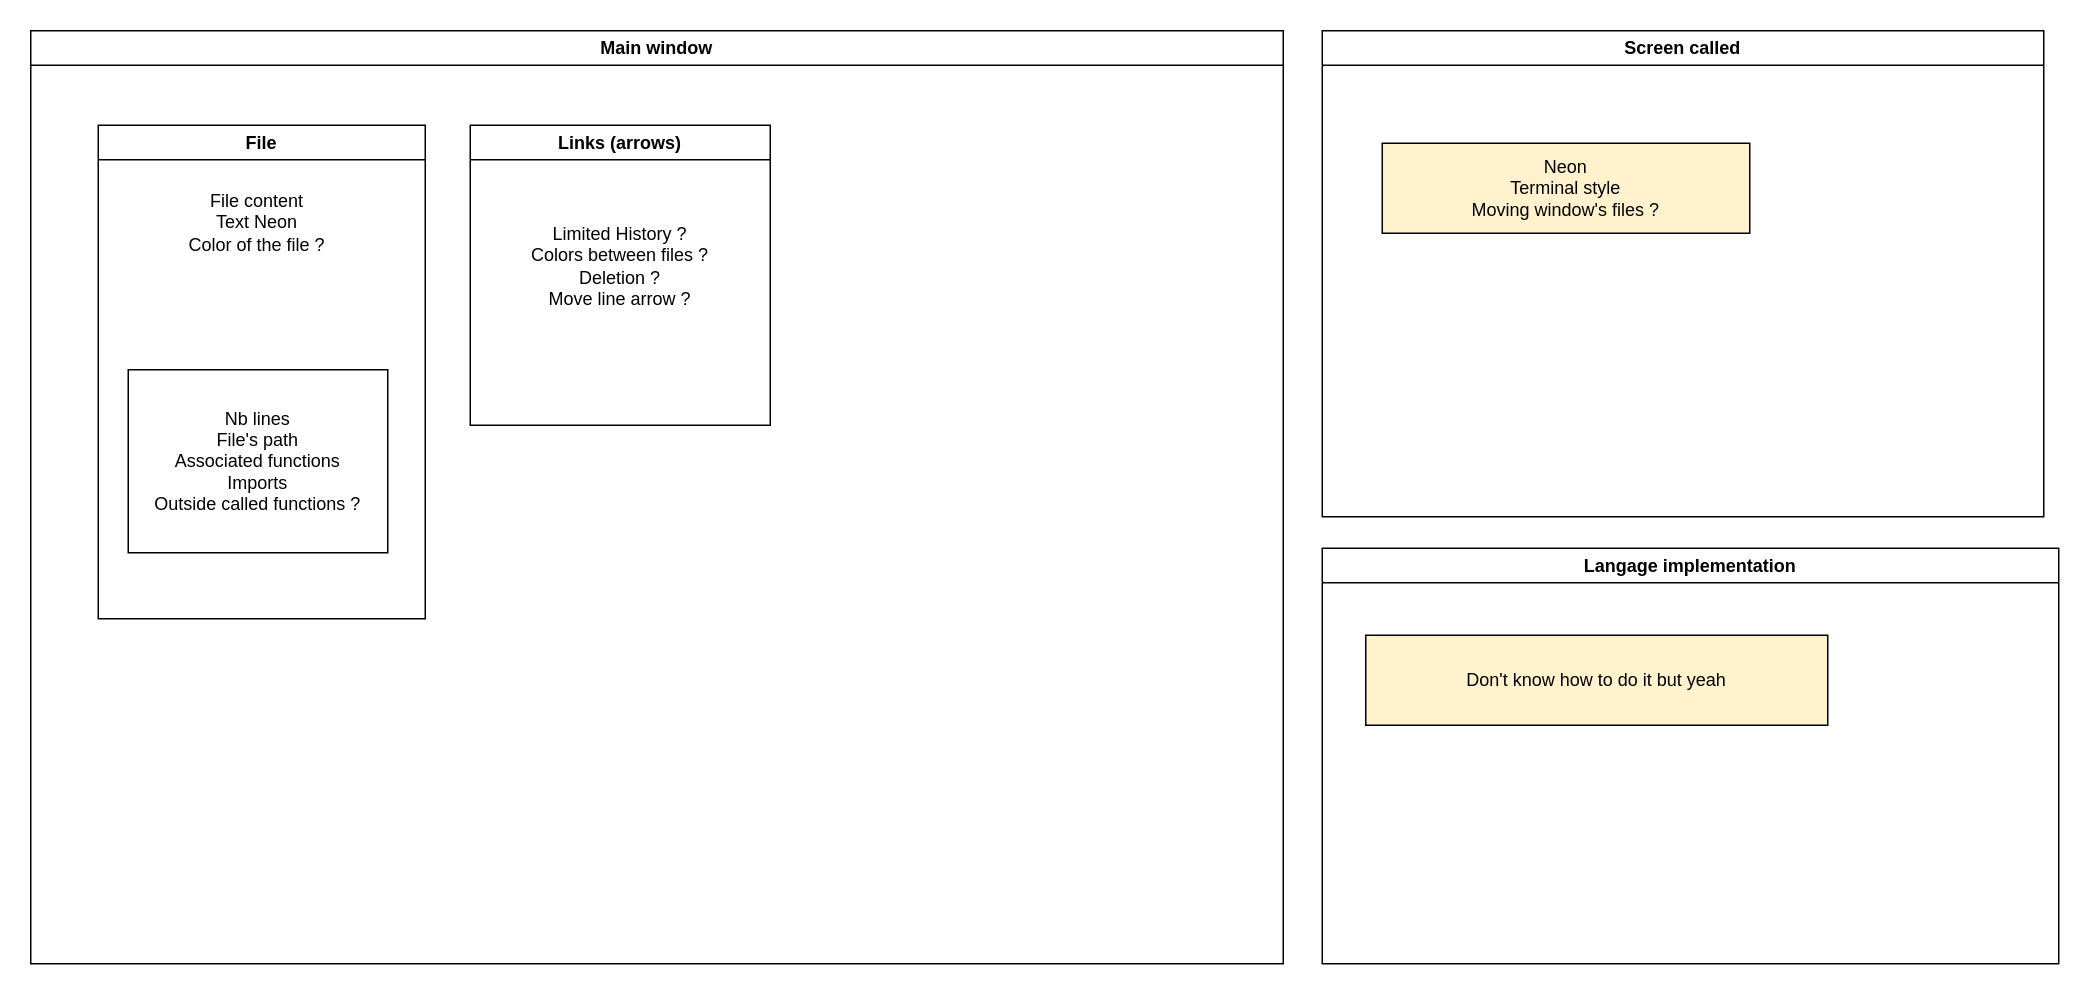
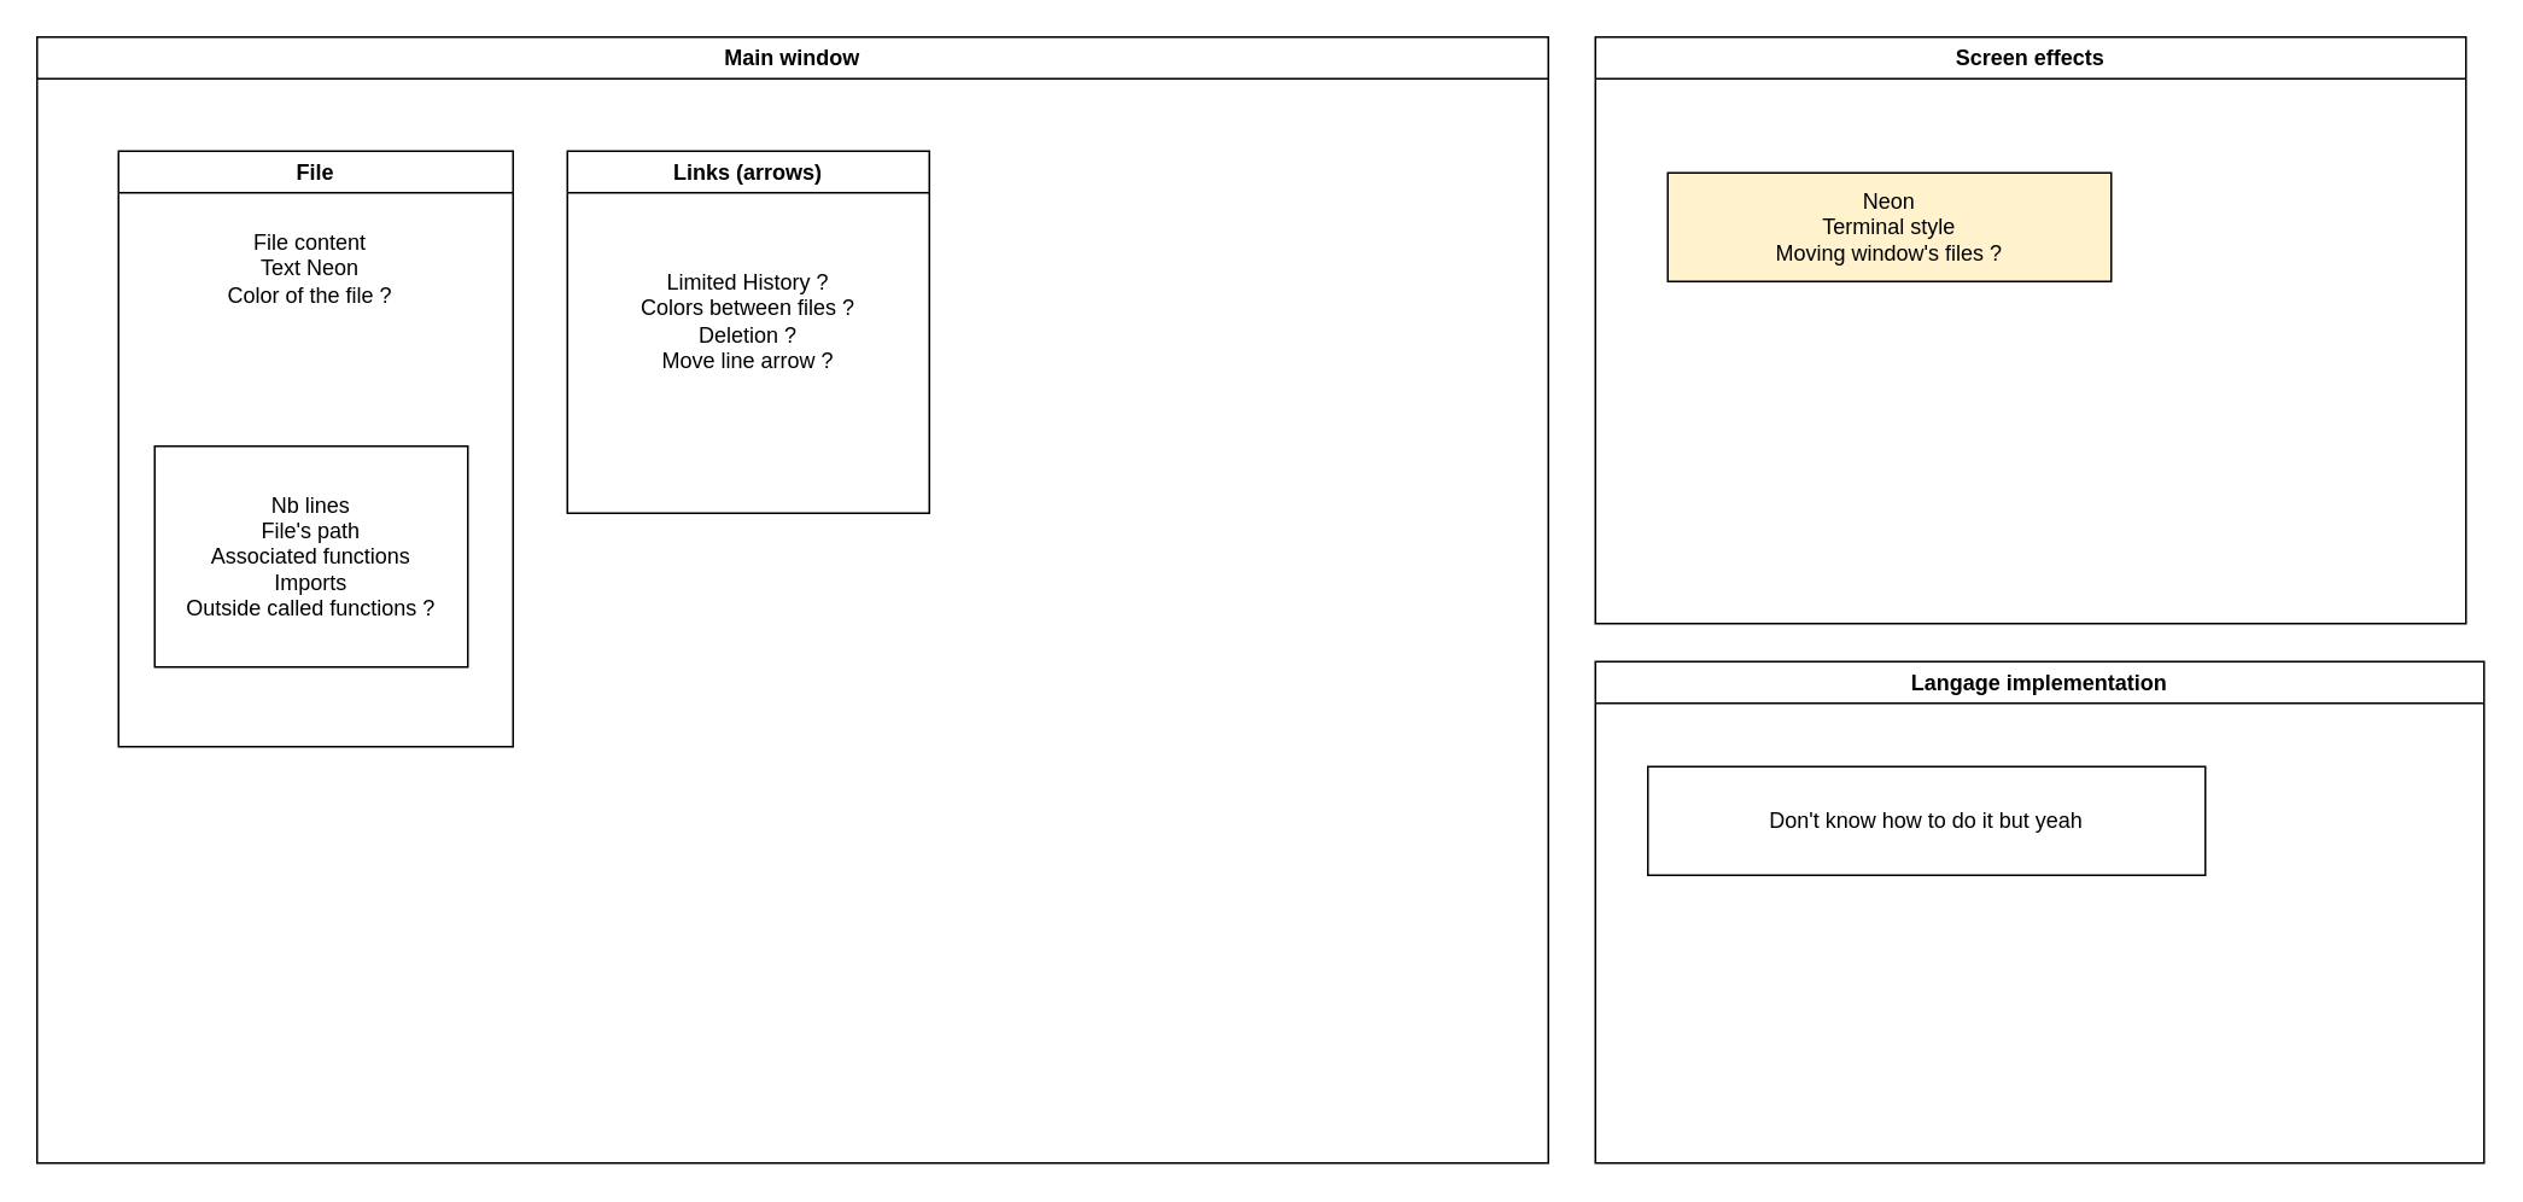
- <mxCell id="8" value="&lt;div&gt;Screen called&lt;/div&gt;" style="swimlane;whiteSpace=wrap;html=1;" vertex="1" parent="1"><mxGeometry x="881" y="20" width="481" height="324" as="geometry" /></mxCell>
+ <mxCell id="8" value="&lt;div&gt;Screen effects&lt;/div&gt;" style="swimlane;whiteSpace=wrap;html=1;" vertex="1" parent="1"><mxGeometry x="881" y="20" width="481" height="324" as="geometry" /></mxCell>
- <mxCell id="11" value="Don't know how to do it but yeah" style="rounded=0;whiteSpace=wrap;html=1;fillColor=#fff2cc;" vertex="1" parent="10"><mxGeometry x="29" y="58" width="308" height="60" as="geometry" /></mxCell>
+ <mxCell id="11" value="Don't know how to do it but yeah" style="rounded=0;whiteSpace=wrap;html=1;" vertex="1" parent="10"><mxGeometry x="29" y="58" width="308" height="60" as="geometry" /></mxCell>
